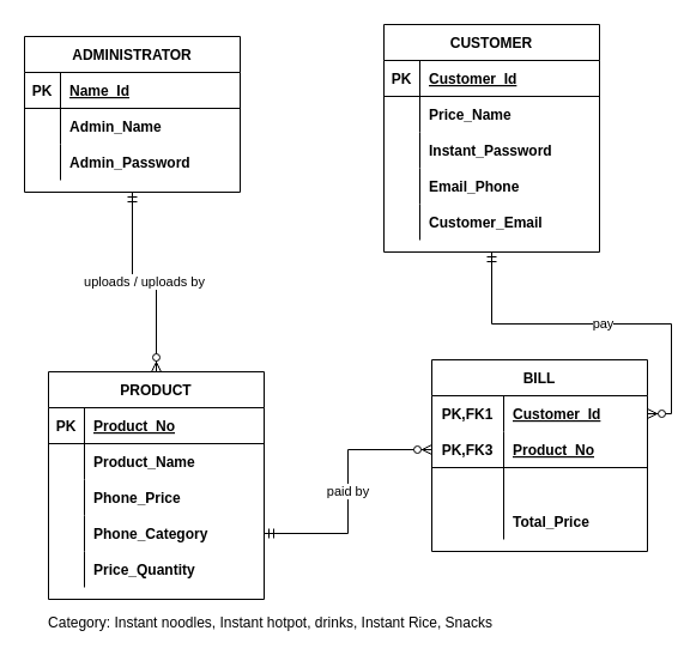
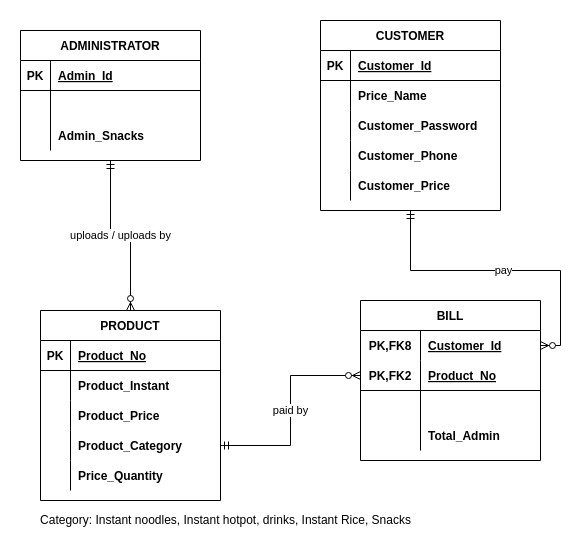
- <mxCell id="6" value="Name_Id" style="shape=partialRectangle;connectable=0;fillColor=none;top=0;left=0;bottom=0;right=0;align=left;spacingLeft=6;fontStyle=5;overflow=hidden;" vertex="1" parent="4"><mxGeometry x="30" width="150" height="30" as="geometry" /></mxCell>
+ <mxCell id="6" value="Admin_Id" style="shape=partialRectangle;connectable=0;fillColor=none;top=0;left=0;bottom=0;right=0;align=left;spacingLeft=6;fontStyle=5;overflow=hidden;" vertex="1" parent="4"><mxGeometry x="30" width="150" height="30" as="geometry" /></mxCell>
- <mxCell id="9" value="Admin_Name" style="shape=partialRectangle;connectable=0;fillColor=none;top=0;left=0;bottom=0;right=0;align=left;spacingLeft=6;overflow=hidden;fontStyle=1" vertex="1" parent="7"><mxGeometry x="30" width="150" height="30" as="geometry" /></mxCell>
- <mxCell id="23" value="Instant_Password" style="shape=partialRectangle;connectable=0;fillColor=none;top=0;left=0;bottom=0;right=0;align=left;spacingLeft=6;overflow=hidden;fontStyle=1" vertex="1" parent="21"><mxGeometry x="30" width="150" height="30" as="geometry" /></mxCell>
+ <mxCell id="23" value="Customer_Password" style="shape=partialRectangle;connectable=0;fillColor=none;top=0;left=0;bottom=0;right=0;align=left;spacingLeft=6;overflow=hidden;fontStyle=1" vertex="1" parent="21"><mxGeometry x="30" width="150" height="30" as="geometry" /></mxCell>
- <mxCell id="12" value="Admin_Password" style="shape=partialRectangle;connectable=0;fillColor=none;top=0;left=0;bottom=0;right=0;align=left;spacingLeft=6;overflow=hidden;fontStyle=1" vertex="1" parent="10"><mxGeometry x="30" width="150" height="30" as="geometry" /></mxCell>
+ <mxCell id="12" value="Admin_Snacks" style="shape=partialRectangle;connectable=0;fillColor=none;top=0;left=0;bottom=0;right=0;align=left;spacingLeft=6;overflow=hidden;fontStyle=1" vertex="1" parent="10"><mxGeometry x="30" width="150" height="30" as="geometry" /></mxCell>
- <mxCell id="26" value="Email_Phone" style="shape=partialRectangle;connectable=0;fillColor=none;top=0;left=0;bottom=0;right=0;align=left;spacingLeft=6;overflow=hidden;fontStyle=1" vertex="1" parent="24"><mxGeometry x="30" width="150" height="30" as="geometry" /></mxCell>
+ <mxCell id="26" value="Customer_Phone" style="shape=partialRectangle;connectable=0;fillColor=none;top=0;left=0;bottom=0;right=0;align=left;spacingLeft=6;overflow=hidden;fontStyle=1" vertex="1" parent="24"><mxGeometry x="30" width="150" height="30" as="geometry" /></mxCell>
- <mxCell id="29" value="Customer_Email" style="shape=partialRectangle;connectable=0;fillColor=none;top=0;left=0;bottom=0;right=0;align=left;spacingLeft=6;overflow=hidden;fontStyle=1" vertex="1" parent="27"><mxGeometry x="30" width="150" height="30" as="geometry" /></mxCell>
+ <mxCell id="29" value="Customer_Price" style="shape=partialRectangle;connectable=0;fillColor=none;top=0;left=0;bottom=0;right=0;align=left;spacingLeft=6;overflow=hidden;fontStyle=1" vertex="1" parent="27"><mxGeometry x="30" width="150" height="30" as="geometry" /></mxCell>
- <mxCell id="48" value="PK,FK1" style="shape=partialRectangle;connectable=0;fillColor=none;top=0;left=0;bottom=0;right=0;fontStyle=1;overflow=hidden;" vertex="1" parent="47"><mxGeometry width="60.0" height="30" as="geometry" /></mxCell>
+ <mxCell id="48" value="PK,FK8" style="shape=partialRectangle;connectable=0;fillColor=none;top=0;left=0;bottom=0;right=0;fontStyle=1;overflow=hidden;" vertex="1" parent="47"><mxGeometry width="60.0" height="30" as="geometry" /></mxCell>
- <mxCell id="51" value="PK,FK3" style="shape=partialRectangle;connectable=0;fillColor=none;top=0;left=0;bottom=0;right=0;fontStyle=1;overflow=hidden;" vertex="1" parent="50"><mxGeometry width="60.0" height="30" as="geometry" /></mxCell>
+ <mxCell id="51" value="PK,FK2" style="shape=partialRectangle;connectable=0;fillColor=none;top=0;left=0;bottom=0;right=0;fontStyle=1;overflow=hidden;" vertex="1" parent="50"><mxGeometry width="60.0" height="30" as="geometry" /></mxCell>
- <mxCell id="36" value="Product_Name" style="shape=partialRectangle;connectable=0;fillColor=none;top=0;left=0;bottom=0;right=0;align=left;spacingLeft=6;overflow=hidden;fontStyle=1" vertex="1" parent="34"><mxGeometry x="30" width="150" height="30" as="geometry" /></mxCell>
+ <mxCell id="36" value="Product_Instant" style="shape=partialRectangle;connectable=0;fillColor=none;top=0;left=0;bottom=0;right=0;align=left;spacingLeft=6;overflow=hidden;fontStyle=1" vertex="1" parent="34"><mxGeometry x="30" width="150" height="30" as="geometry" /></mxCell>
- <mxCell id="39" value="Phone_Price" style="shape=partialRectangle;connectable=0;fillColor=none;top=0;left=0;bottom=0;right=0;align=left;spacingLeft=6;overflow=hidden;fontStyle=1" vertex="1" parent="37"><mxGeometry x="30" width="150" height="30" as="geometry" /></mxCell>
+ <mxCell id="39" value="Product_Price" style="shape=partialRectangle;connectable=0;fillColor=none;top=0;left=0;bottom=0;right=0;align=left;spacingLeft=6;overflow=hidden;fontStyle=1" vertex="1" parent="37"><mxGeometry x="30" width="150" height="30" as="geometry" /></mxCell>
- <mxCell id="57" value="Total_Price" style="shape=partialRectangle;connectable=0;fillColor=none;top=0;left=0;bottom=0;right=0;align=left;spacingLeft=6;overflow=hidden;fontStyle=1" vertex="1" parent="55"><mxGeometry x="60.0" width="120" height="30" as="geometry" /></mxCell>
+ <mxCell id="57" value="Total_Admin" style="shape=partialRectangle;connectable=0;fillColor=none;top=0;left=0;bottom=0;right=0;align=left;spacingLeft=6;overflow=hidden;fontStyle=1" vertex="1" parent="55"><mxGeometry x="60.0" width="120" height="30" as="geometry" /></mxCell>
- <mxCell id="42" value="Phone_Category" style="shape=partialRectangle;connectable=0;fillColor=none;top=0;left=0;bottom=0;right=0;align=left;spacingLeft=6;overflow=hidden;fontStyle=1" vertex="1" parent="40"><mxGeometry x="30" width="150" height="30" as="geometry" /></mxCell>
+ <mxCell id="42" value="Product_Category" style="shape=partialRectangle;connectable=0;fillColor=none;top=0;left=0;bottom=0;right=0;align=left;spacingLeft=6;overflow=hidden;fontStyle=1" vertex="1" parent="40"><mxGeometry x="30" width="150" height="30" as="geometry" /></mxCell>
